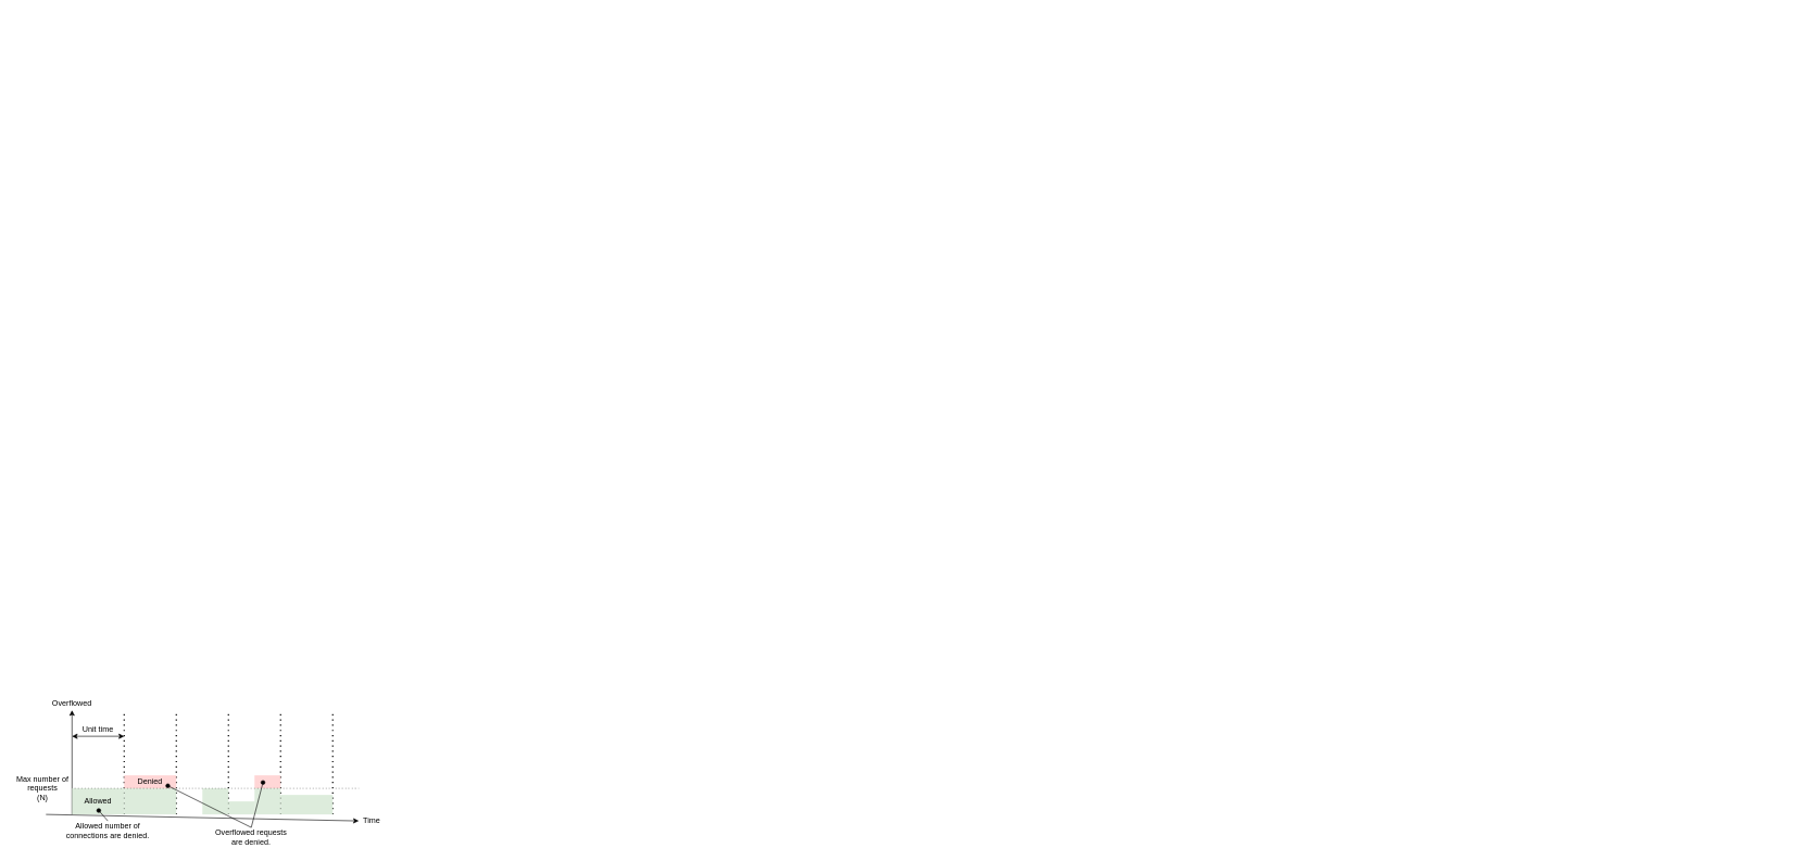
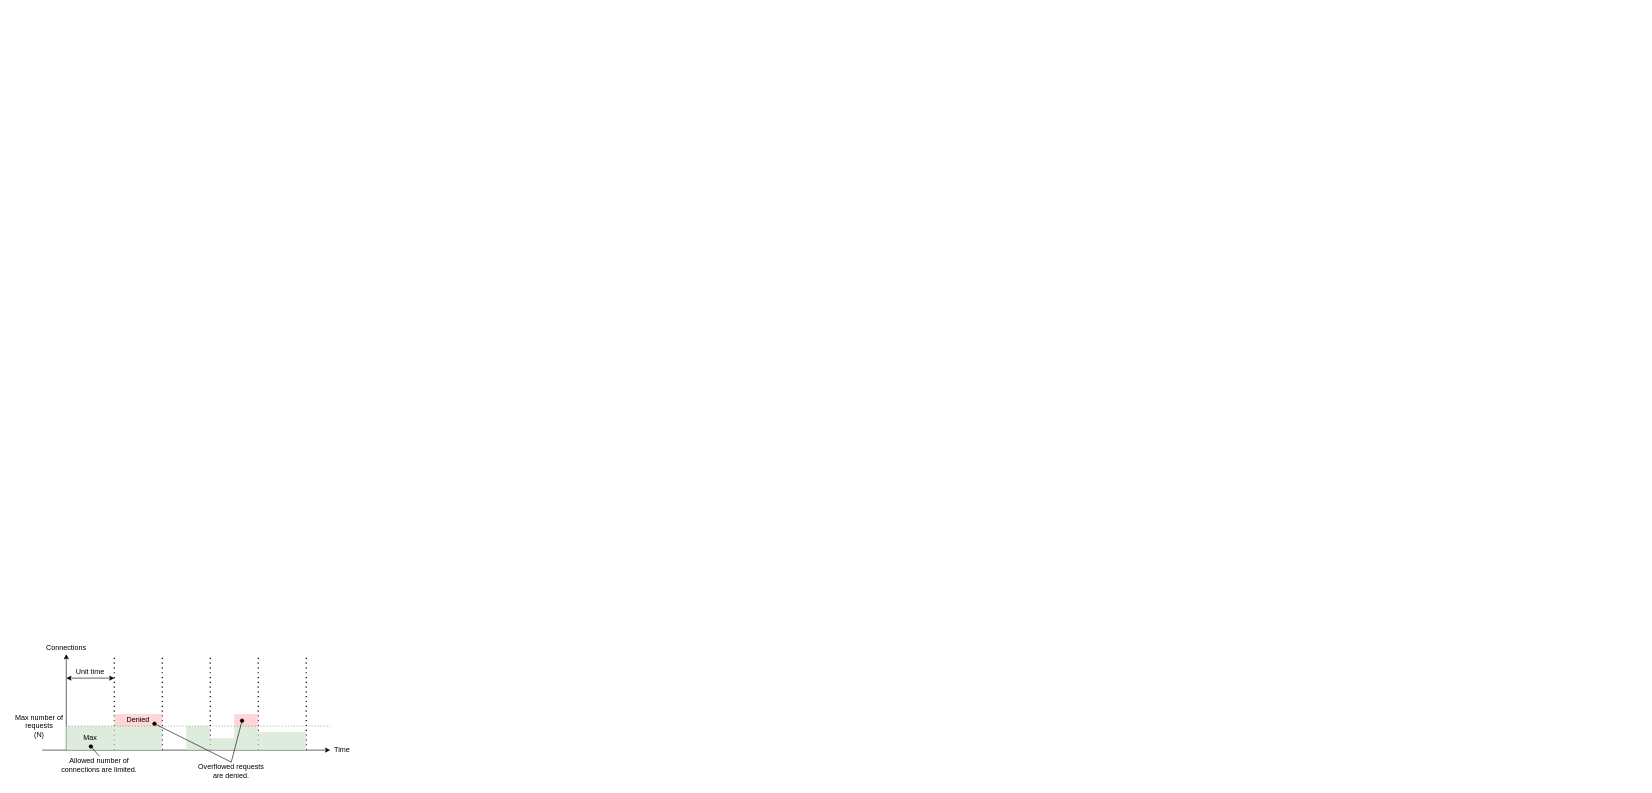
- <mxCell id="6" value="Overflowed" style="text;html=1;strokeColor=none;fillColor=none;align=center;verticalAlign=middle;whiteSpace=wrap;rounded=0;" parent="1" vertex="1"><mxGeometry x="70" y="1070" width="80" height="20" as="geometry" /></mxCell>
+ <mxCell id="6" value="Connections" style="text;html=1;strokeColor=none;fillColor=none;align=center;verticalAlign=middle;whiteSpace=wrap;rounded=0;" parent="1" vertex="1"><mxGeometry x="70" y="1070" width="80" height="20" as="geometry" /></mxCell>
- <mxCell id="13" value="Allowed" style="rounded=0;whiteSpace=wrap;html=1;fillColor=#d5e8d4;strokeColor=none;fillStyle=auto;fillOpacity=80;" parent="1" vertex="1"><mxGeometry x="110" y="1210" width="80" height="40" as="geometry" /></mxCell>
+ <mxCell id="13" value="Max" style="rounded=0;whiteSpace=wrap;html=1;fillColor=#d5e8d4;strokeColor=none;fillStyle=auto;fillOpacity=80;" parent="1" vertex="1"><mxGeometry x="110" y="1210" width="80" height="40" as="geometry" /></mxCell>
- <mxCell id="4" value="Time" style="text;html=1;strokeColor=none;fillColor=none;align=center;verticalAlign=middle;whiteSpace=wrap;rounded=0;" parent="1" vertex="1"><mxGeometry x="550" y="1250" width="40" height="20" as="geometry" /></mxCell>
+ <mxCell id="4" value="Time" style="text;html=1;strokeColor=none;fillColor=none;align=center;verticalAlign=middle;whiteSpace=wrap;rounded=0;" parent="1" vertex="1"><mxGeometry x="550" y="1240" width="40" height="20" as="geometry" /></mxCell>
- <mxCell id="21" value="Allowed number of connections are denied." style="text;html=1;strokeColor=none;fillColor=none;align=center;verticalAlign=middle;whiteSpace=wrap;rounded=0;fillStyle=auto;" parent="1" vertex="1"><mxGeometry x="100" y="1260" width="130" height="30" as="geometry" /></mxCell>
+ <mxCell id="21" value="Allowed number of connections are limited." style="text;html=1;strokeColor=none;fillColor=none;align=center;verticalAlign=middle;whiteSpace=wrap;rounded=0;fillStyle=auto;" parent="1" vertex="1"><mxGeometry x="100" y="1260" width="130" height="30" as="geometry" /></mxCell>
